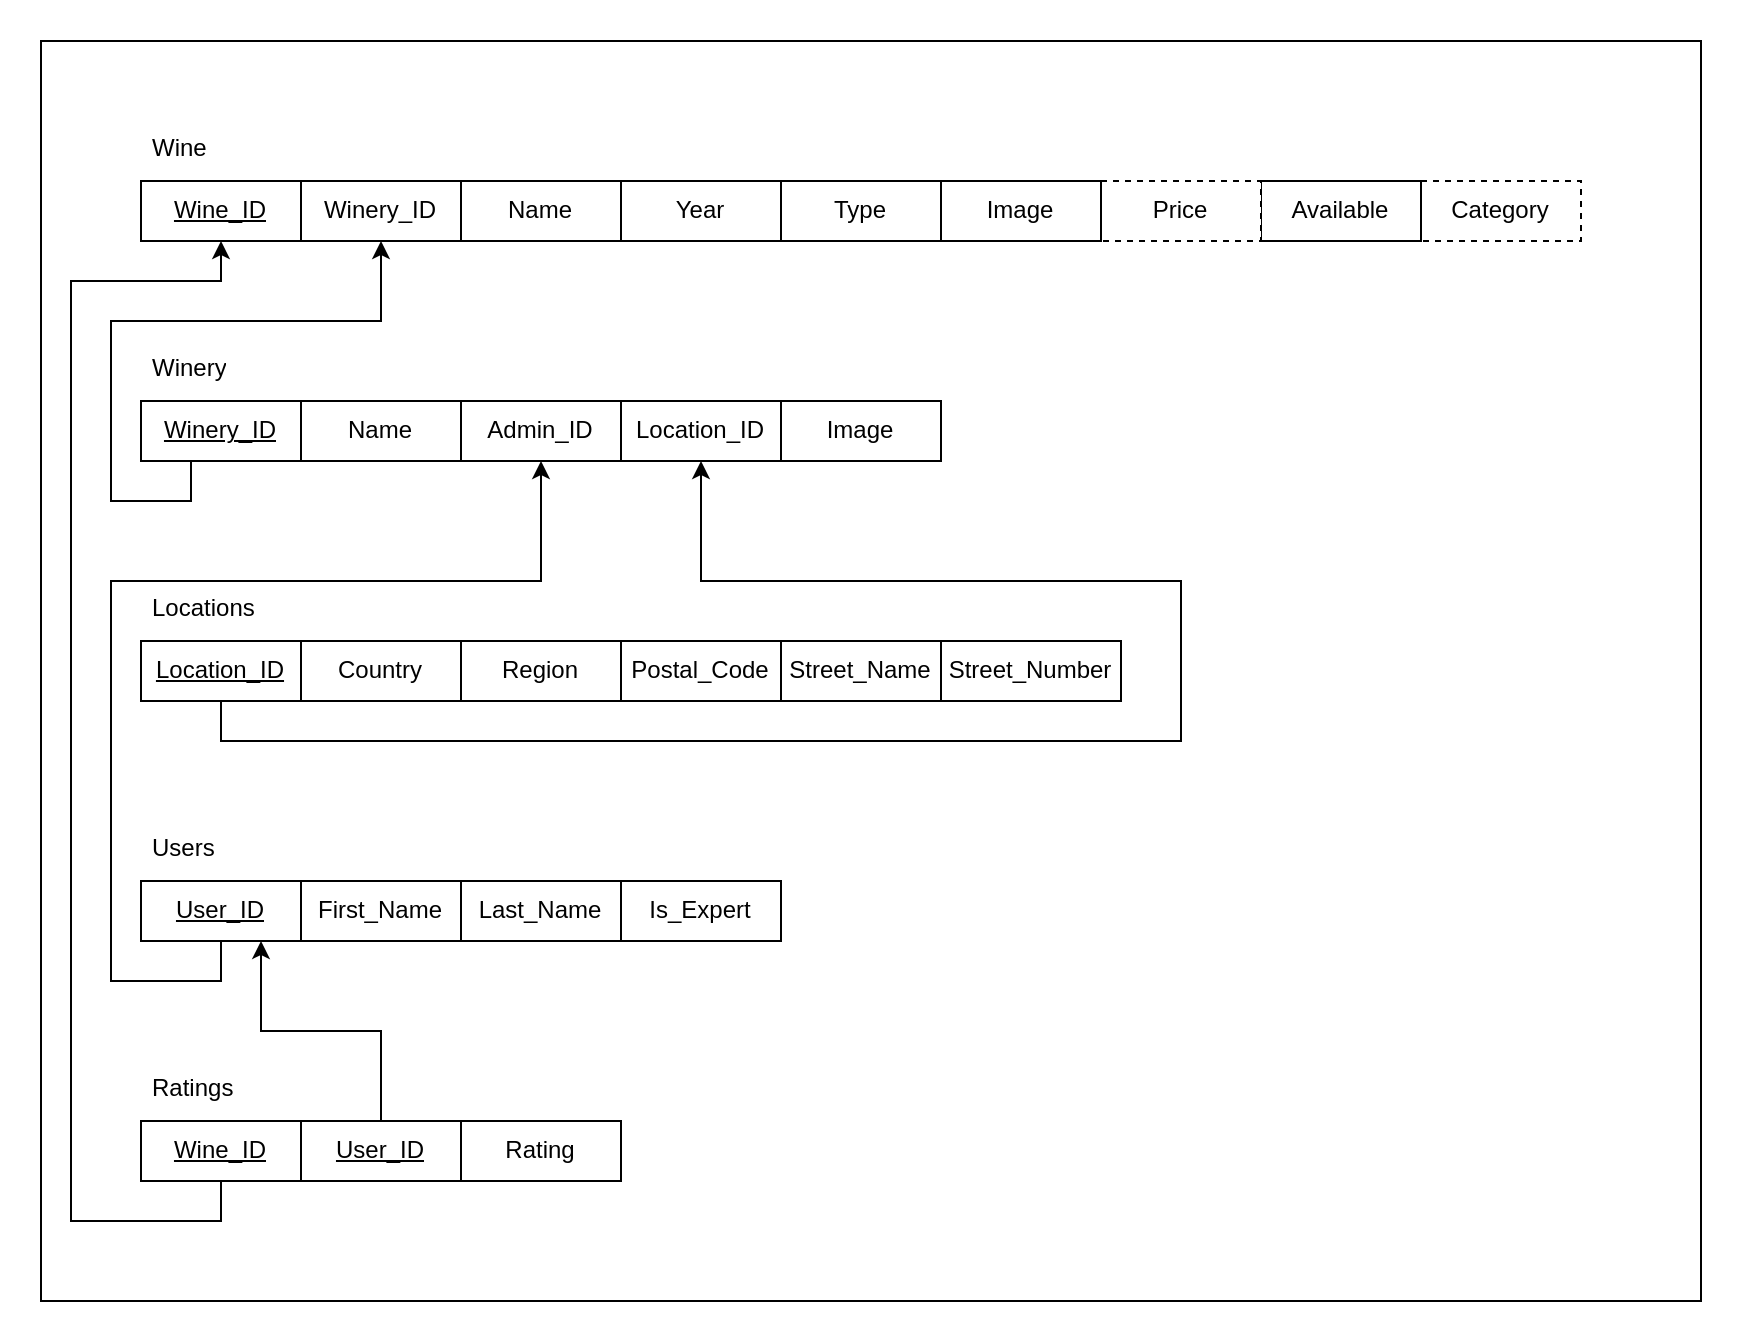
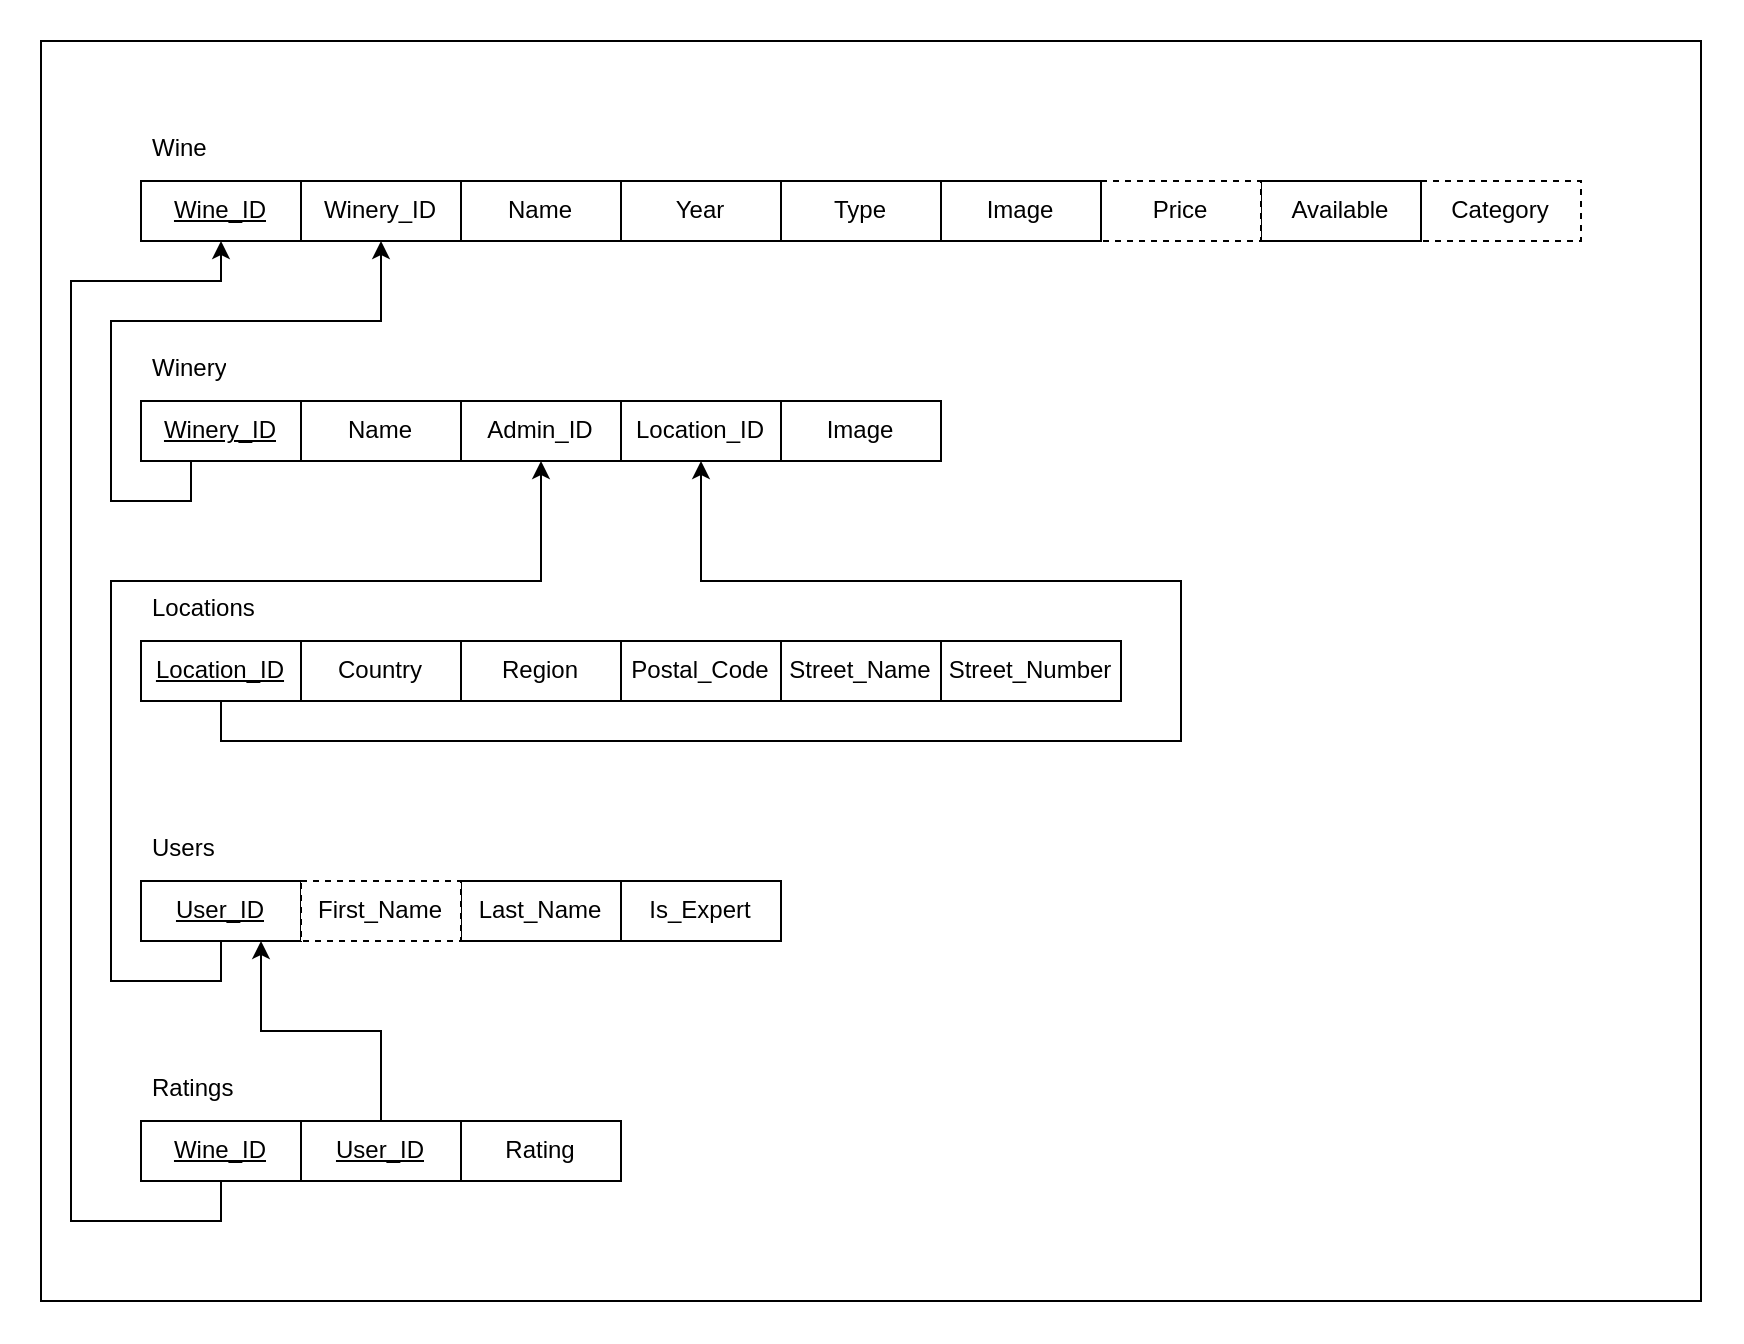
- <mxCell id="33" value="First_Name" style="whiteSpace=wrap;html=1;align=center;" parent="1" vertex="1"><mxGeometry x="150" y="440" width="80" height="30" as="geometry" /></mxCell>
+ <mxCell id="33" value="First_Name" style="whiteSpace=wrap;html=1;align=center;dashed=1;" parent="1" vertex="1"><mxGeometry x="150" y="440" width="80" height="30" as="geometry" /></mxCell>
